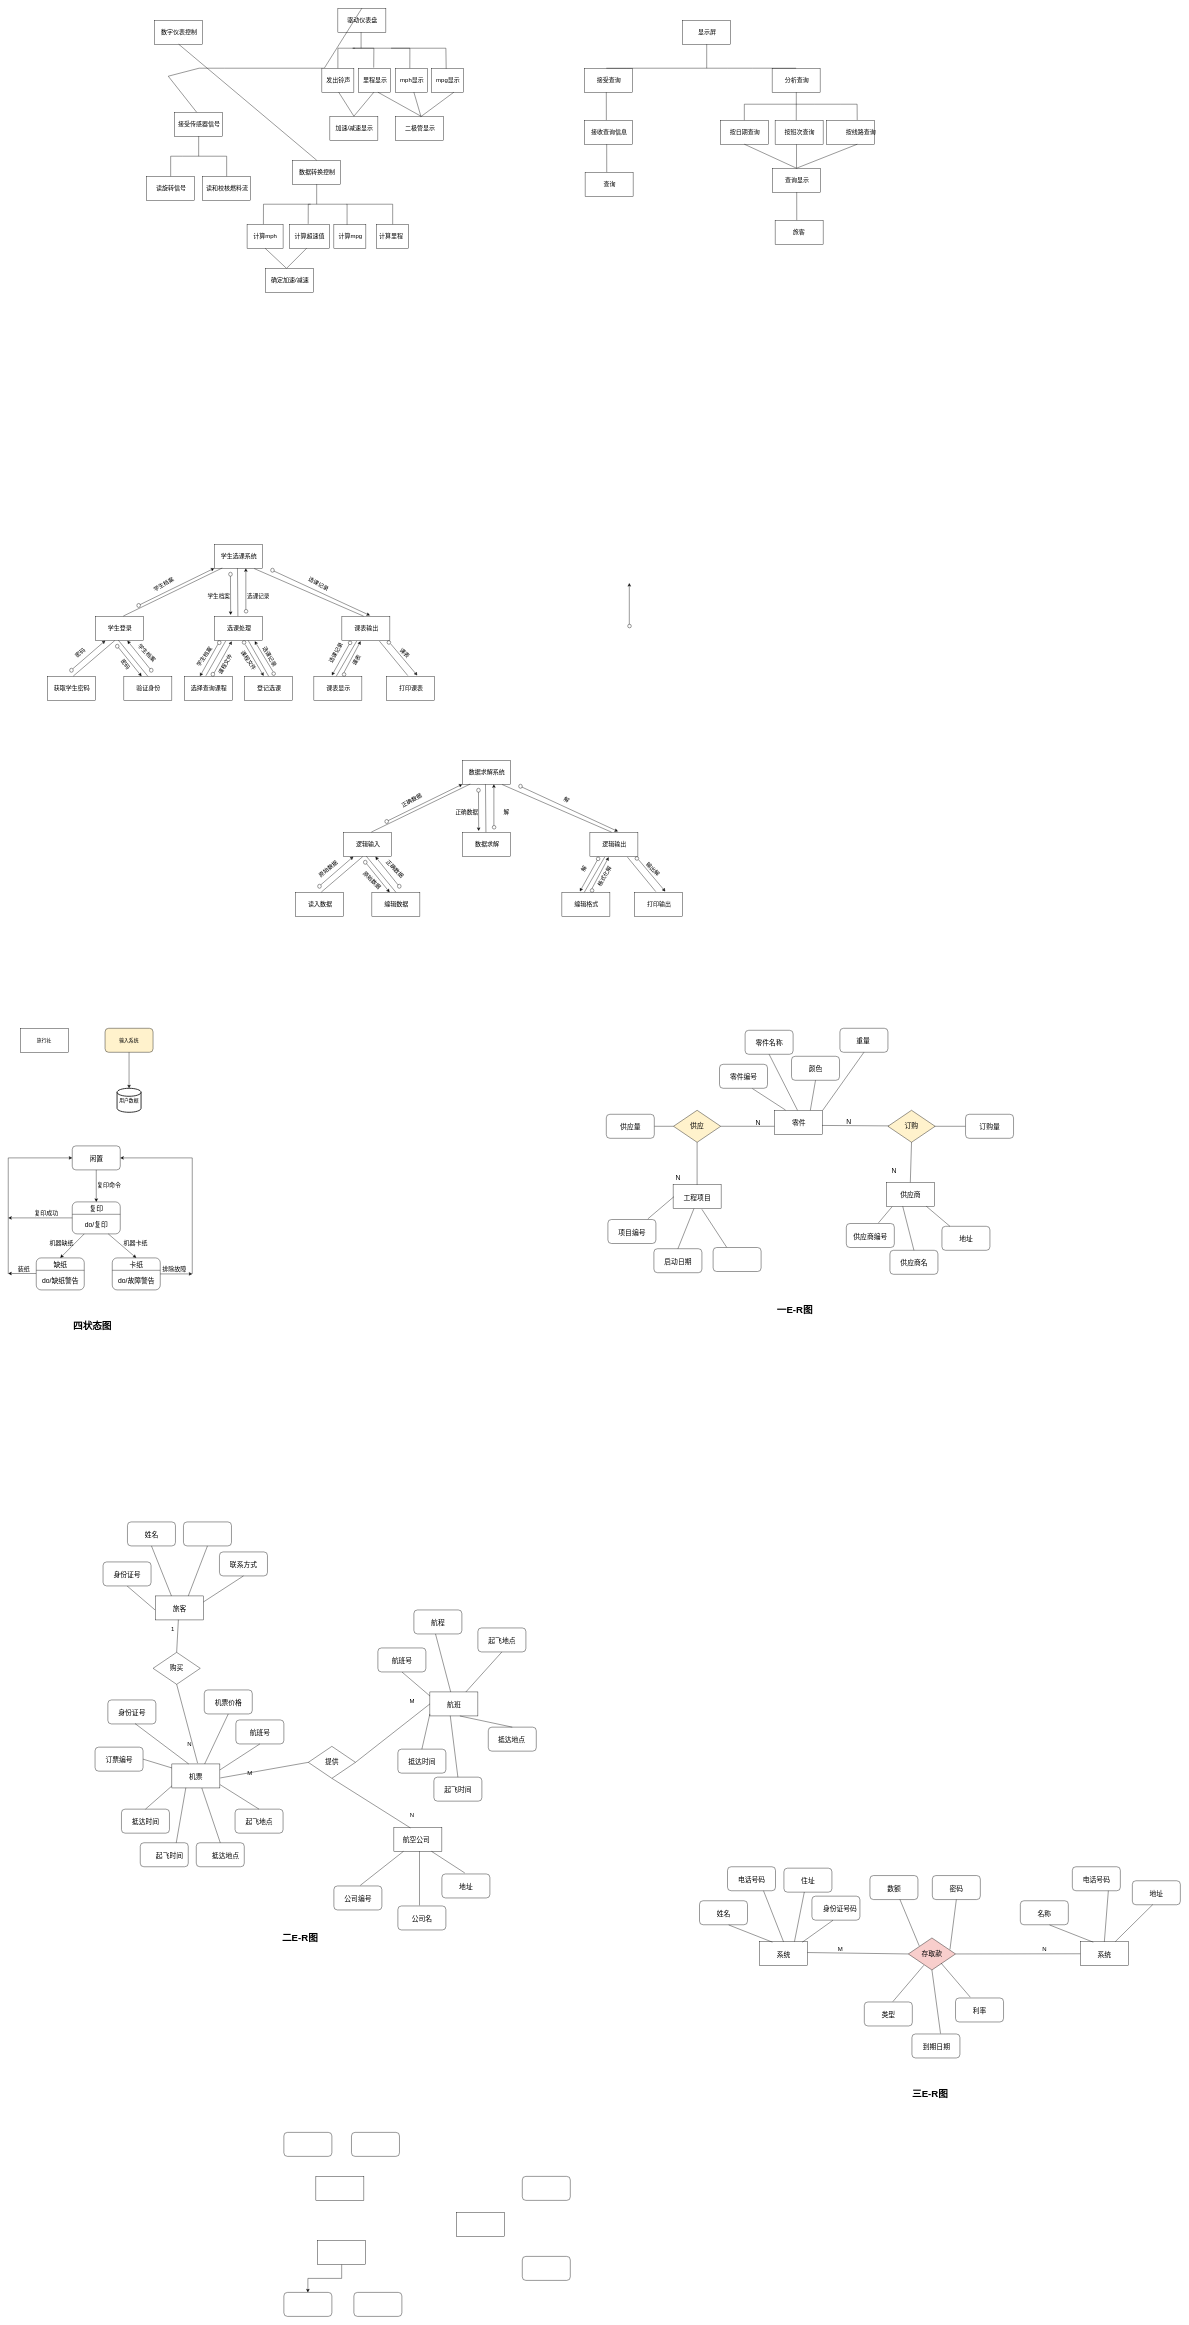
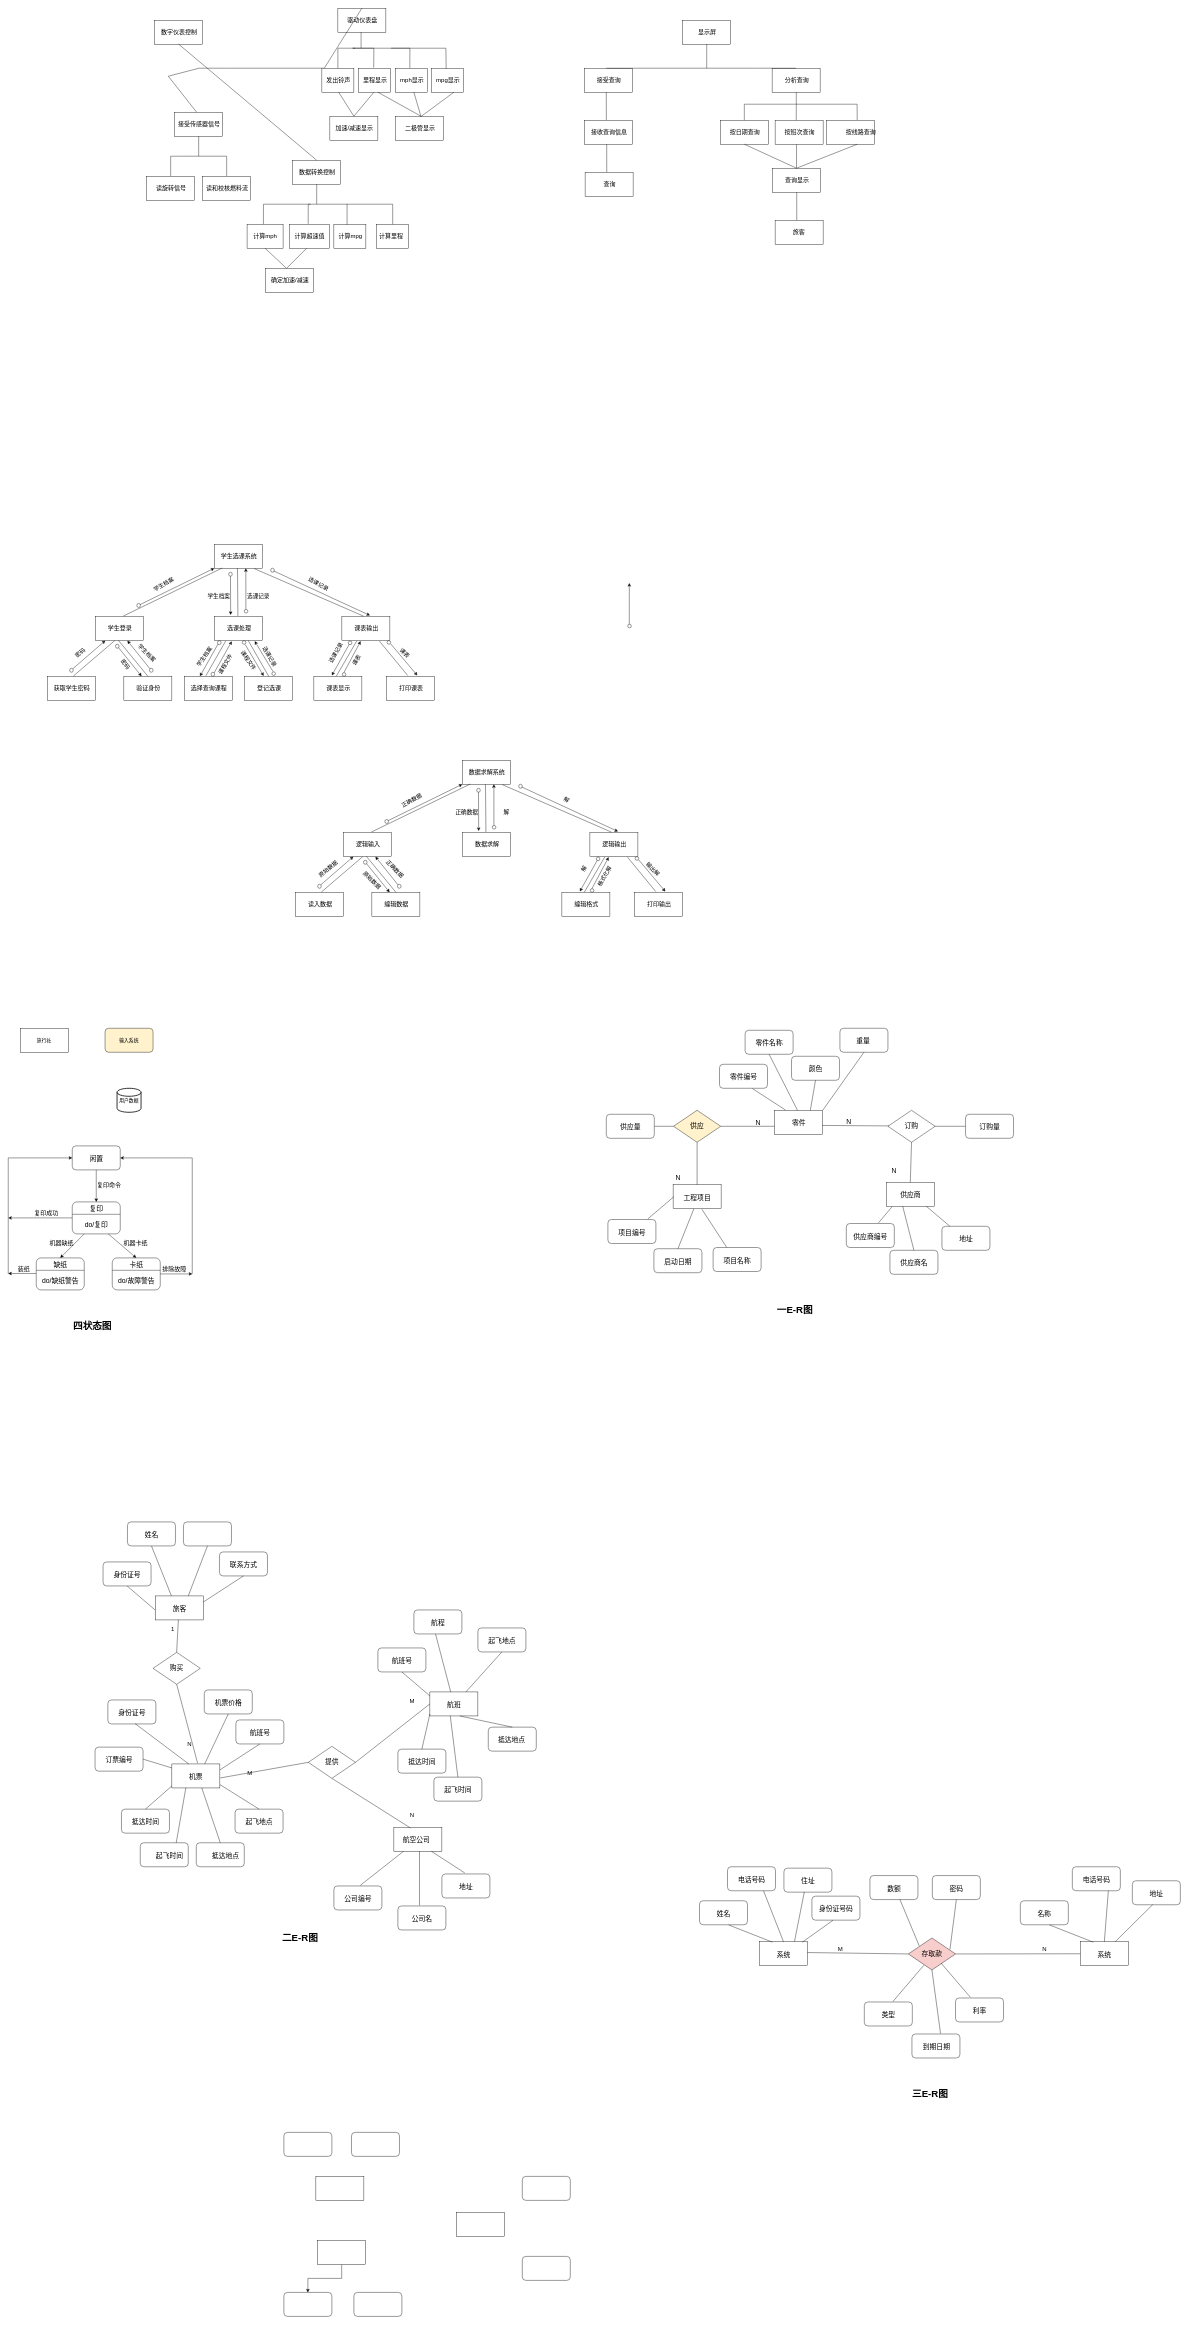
- <mxCell id="216" style="edgeStyle=orthogonalEdgeStyle;rounded=0;orthogonalLoop=1;jettySize=auto;html=1;exitX=0.5;exitY=1;exitDx=0;exitDy=0;entryX=0.5;entryY=0;entryDx=0;entryDy=0;entryPerimeter=0;" parent="1" source="214" target="215" edge="1"><mxGeometry relative="1" as="geometry" /></mxCell>
- <mxCell id="337" value="&lt;font style=&quot;font-size: 17px;&quot;&gt;订购&lt;/font&gt;" style="rhombus;whiteSpace=wrap;html=1;fillColor=#fff2cc;" parent="1" vertex="1"><mxGeometry x="2219" y="2775" width="118" height="80" as="geometry" /></mxCell>
+ <mxCell id="337" value="&lt;font style=&quot;font-size: 17px;&quot;&gt;订购&lt;/font&gt;" style="rhombus;whiteSpace=wrap;html=1;" parent="1" vertex="1"><mxGeometry x="2219" y="2775" width="118" height="80" as="geometry" /></mxCell>
+ <mxCell id="371" value="&lt;span style=&quot;font-size: 17px; font-weight: 400;&quot;&gt;项目名称&lt;/span&gt;" style="text;strokeColor=none;fillColor=none;html=1;fontSize=24;fontStyle=1;verticalAlign=middle;align=center;" parent="1" vertex="1"><mxGeometry x="1802" y="3128" width="80" height="40" as="geometry" /></mxCell>
- <mxCell id="417" value="&lt;span style=&quot;font-size: 17px; font-weight: 400;&quot;&gt;身份证号码&lt;/span&gt;" style="text;strokeColor=none;fillColor=none;html=1;fontSize=24;fontStyle=1;verticalAlign=middle;align=center;" parent="1" vertex="1"><mxGeometry x="2059" y="4749.5" width="80" height="40" as="geometry" /></mxCell>
+ <mxCell id="417" value="&lt;span style=&quot;font-size: 17px; font-weight: 400;&quot;&gt;身份证号码&lt;/span&gt;" style="text;strokeColor=none;fillColor=none;html=1;fontSize=24;fontStyle=1;verticalAlign=middle;align=center;" parent="1" vertex="1"><mxGeometry x="2049" y="4749.5" width="80" height="40" as="geometry" /></mxCell>
